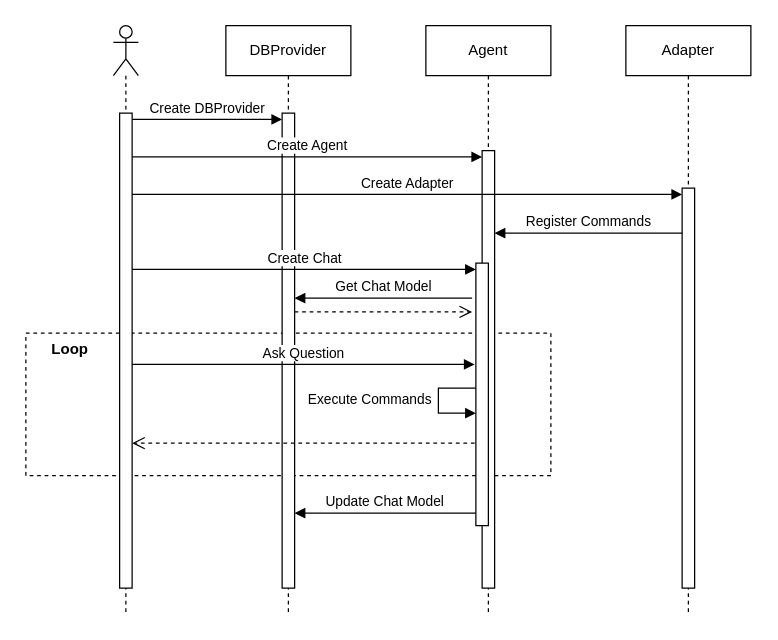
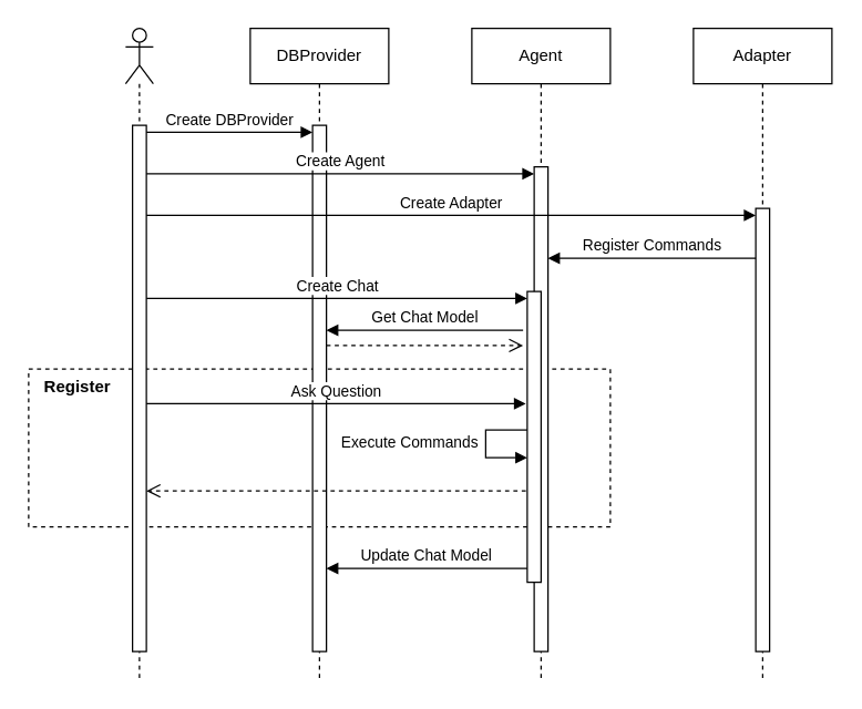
- <mxCell id="18" value="Loop" style="text;align=center;fontStyle=1;verticalAlign=middle;spacingLeft=3;spacingRight=3;strokeColor=none;rotatable=0;points=[[0,0.5],[1,0.5]];portConstraint=eastwest;html=1;" vertex="1" parent="1"><mxGeometry x="20" y="266" width="70" height="26" as="geometry" /></mxCell>
+ <mxCell id="18" value="Register" style="text;align=center;fontStyle=1;verticalAlign=middle;spacingLeft=3;spacingRight=3;strokeColor=none;rotatable=0;points=[[0,0.5],[1,0.5]];portConstraint=eastwest;html=1;" vertex="1" parent="1"><mxGeometry x="20" y="266" width="70" height="26" as="geometry" /></mxCell>
